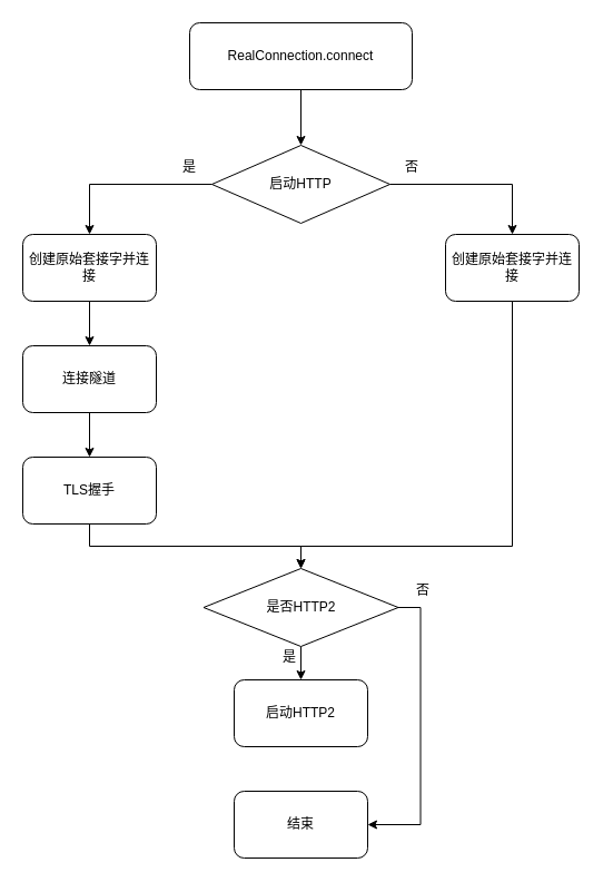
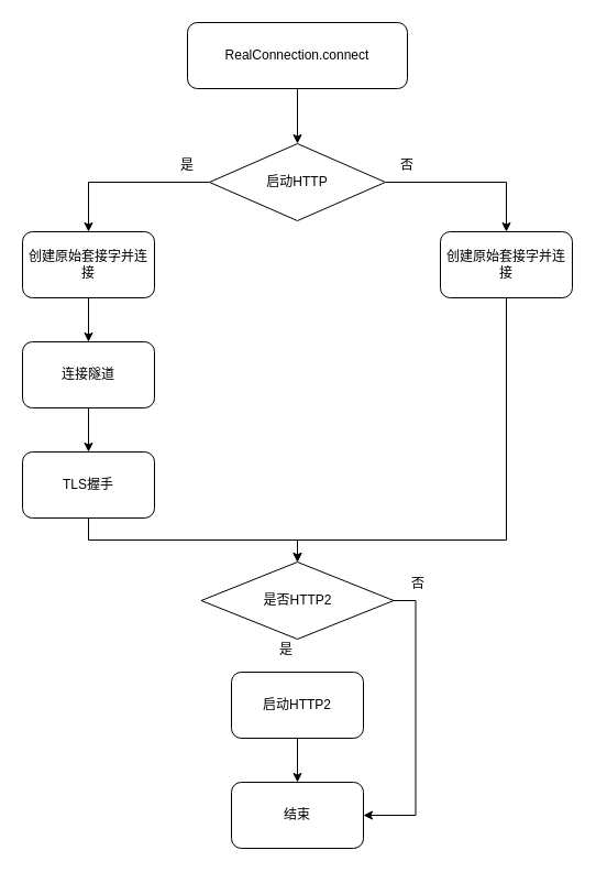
- <mxCell id="13" style="edgeStyle=orthogonalEdgeStyle;rounded=0;orthogonalLoop=1;jettySize=auto;html=1;exitX=0.5;exitY=1;exitDx=0;exitDy=0;entryX=0.5;entryY=0;entryDx=0;entryDy=0;" edge="1" parent="1" source="15" target="17"><mxGeometry relative="1" as="geometry" /></mxCell>
+ <mxCell id="16" style="edgeStyle=orthogonalEdgeStyle;rounded=0;orthogonalLoop=1;jettySize=auto;html=1;exitX=0.5;exitY=1;exitDx=0;exitDy=0;entryX=0.5;entryY=0;entryDx=0;entryDy=0;" edge="1" parent="1" source="17" target="20"><mxGeometry relative="1" as="geometry" /></mxCell>
